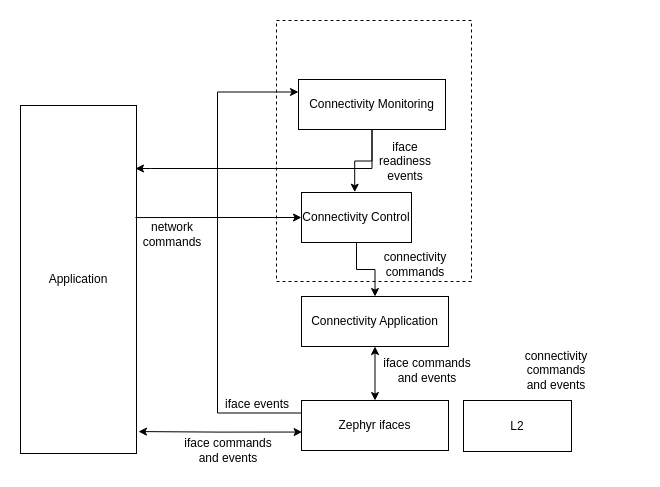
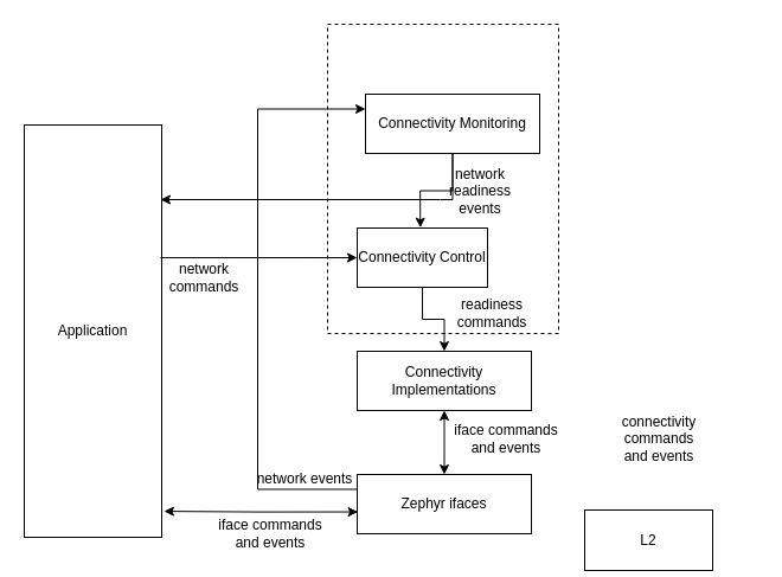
- <mxCell id="12" value="Connectivity Monitoring" style="rounded=0;whiteSpace=wrap;html=1;labelBackgroundColor=none;" parent="1" vertex="1"><mxGeometry x="298" y="79" width="147" height="50" as="geometry" /></mxCell>
+ <mxCell id="12" value="Connectivity Monitoring" style="rounded=0;whiteSpace=wrap;html=1;labelBackgroundColor=none;" parent="1" vertex="1"><mxGeometry x="308" y="79" width="147" height="50" as="geometry" /></mxCell>
- <mxCell id="3" value="&lt;div&gt;iface&lt;/div&gt;&lt;div&gt;readiness&lt;/div&gt;&lt;div&gt;events&lt;/div&gt;" style="text;html=1;strokeColor=none;fillColor=none;align=center;verticalAlign=middle;whiteSpace=wrap;rounded=0;" parent="1" vertex="1"><mxGeometry x="323" y="146" width="164" height="30" as="geometry" /></mxCell>
+ <mxCell id="3" value="&lt;div&gt;network&lt;/div&gt;&lt;div&gt;readiness&lt;/div&gt;&lt;div&gt;events&lt;/div&gt;" style="text;html=1;strokeColor=none;fillColor=none;align=center;verticalAlign=middle;whiteSpace=wrap;rounded=0;" parent="1" vertex="1"><mxGeometry x="323" y="146" width="164" height="30" as="geometry" /></mxCell>
- <mxCell id="6" value="&lt;div&gt;connectivity&lt;/div&gt;&lt;div&gt;commands&lt;br&gt;&lt;/div&gt;" style="text;html=1;strokeColor=none;fillColor=none;align=center;verticalAlign=middle;whiteSpace=wrap;rounded=0;" parent="1" vertex="1"><mxGeometry x="333" y="249" width="164" height="30" as="geometry" /></mxCell>
+ <mxCell id="6" value="&lt;div&gt;readiness&lt;/div&gt;&lt;div&gt;commands&lt;br&gt;&lt;/div&gt;" style="text;html=1;strokeColor=none;fillColor=none;align=center;verticalAlign=middle;whiteSpace=wrap;rounded=0;" parent="1" vertex="1"><mxGeometry x="333" y="249" width="164" height="30" as="geometry" /></mxCell>
- <mxCell id="19" value="Connectivity Application" style="rounded=0;whiteSpace=wrap;html=1;labelBackgroundColor=none;" parent="1" vertex="1"><mxGeometry x="301" y="296" width="147" height="50" as="geometry" /></mxCell>
+ <mxCell id="19" value="Connectivity Implementations" style="rounded=0;whiteSpace=wrap;html=1;labelBackgroundColor=none;" parent="1" vertex="1"><mxGeometry x="301" y="296" width="147" height="50" as="geometry" /></mxCell>
- <mxCell id="22" value="&lt;div&gt;iface events&lt;/div&gt;" style="text;html=1;strokeColor=none;fillColor=none;align=center;verticalAlign=middle;whiteSpace=wrap;rounded=0;" parent="1" vertex="1"><mxGeometry x="175" y="389" width="164" height="30" as="geometry" /></mxCell>
+ <mxCell id="22" value="&lt;div&gt;network events&lt;/div&gt;" style="text;html=1;strokeColor=none;fillColor=none;align=center;verticalAlign=middle;whiteSpace=wrap;rounded=0;" parent="1" vertex="1"><mxGeometry x="175" y="389" width="164" height="30" as="geometry" /></mxCell>
- <mxCell id="5" value="L2" style="rounded=0;whiteSpace=wrap;html=1;" parent="1" vertex="1"><mxGeometry x="463" y="400" width="108" height="51" as="geometry" /></mxCell>
+ <mxCell id="5" value="L2" style="rounded=0;whiteSpace=wrap;html=1;" parent="1" vertex="1"><mxGeometry x="493" y="430" width="108" height="51" as="geometry" /></mxCell>
